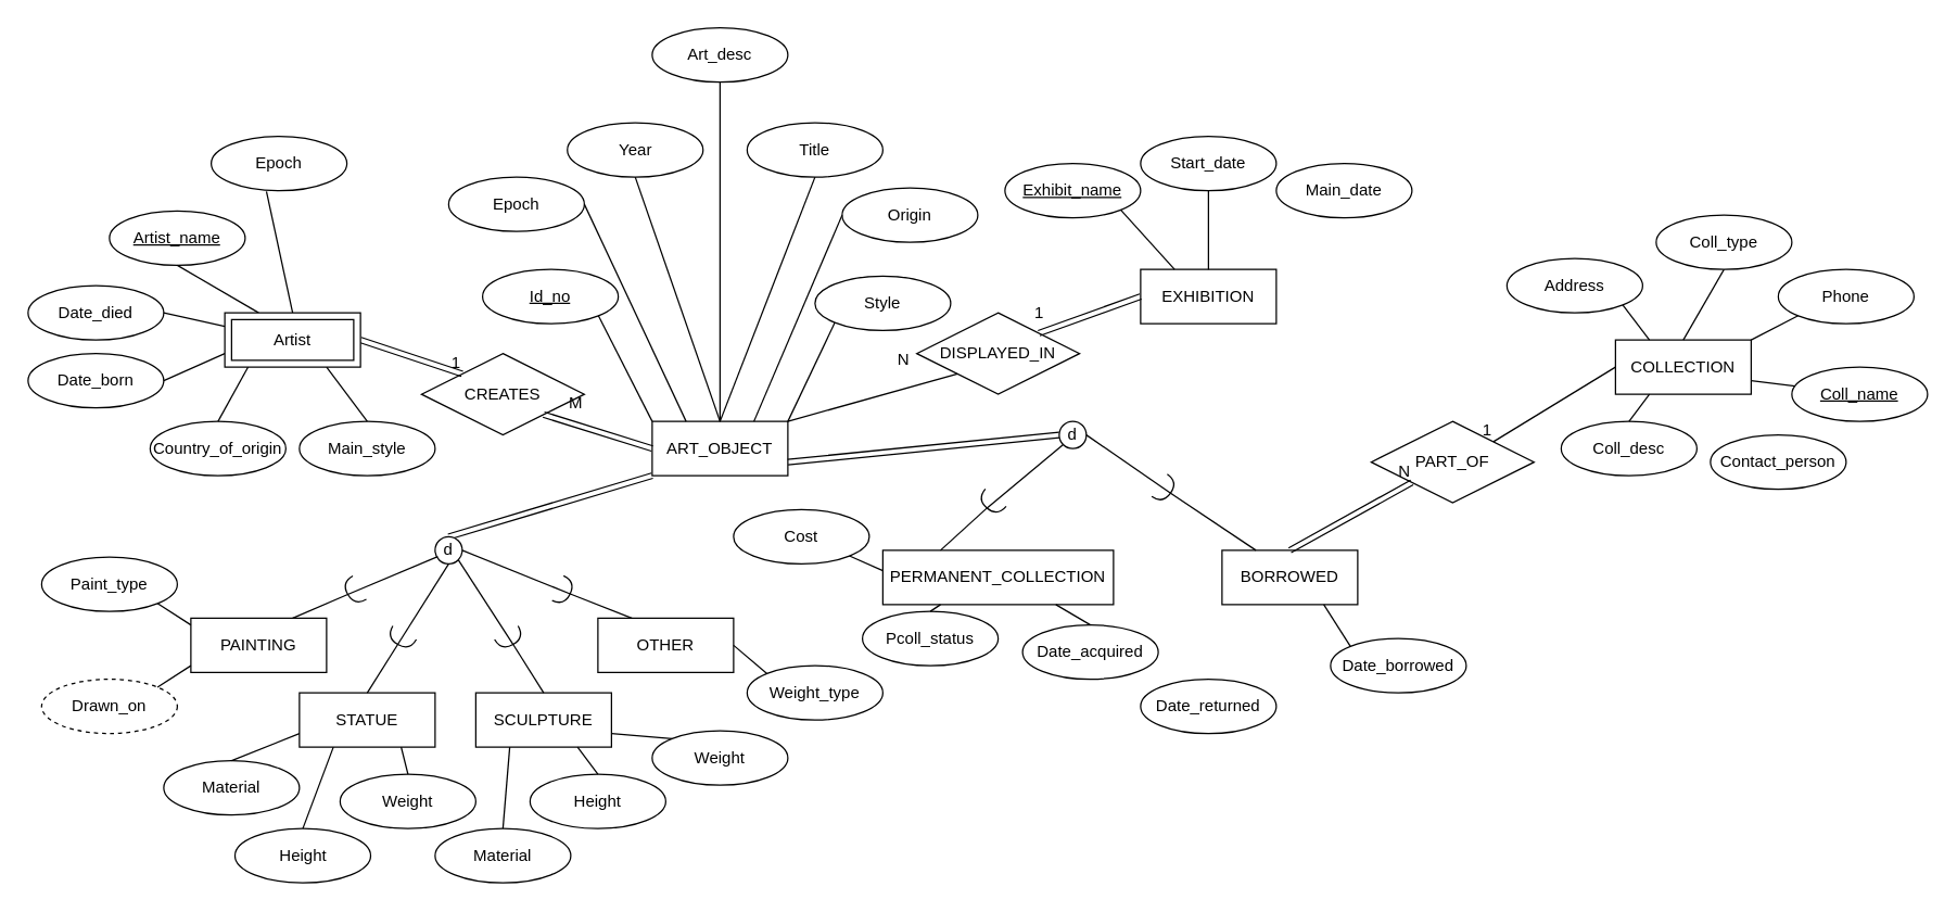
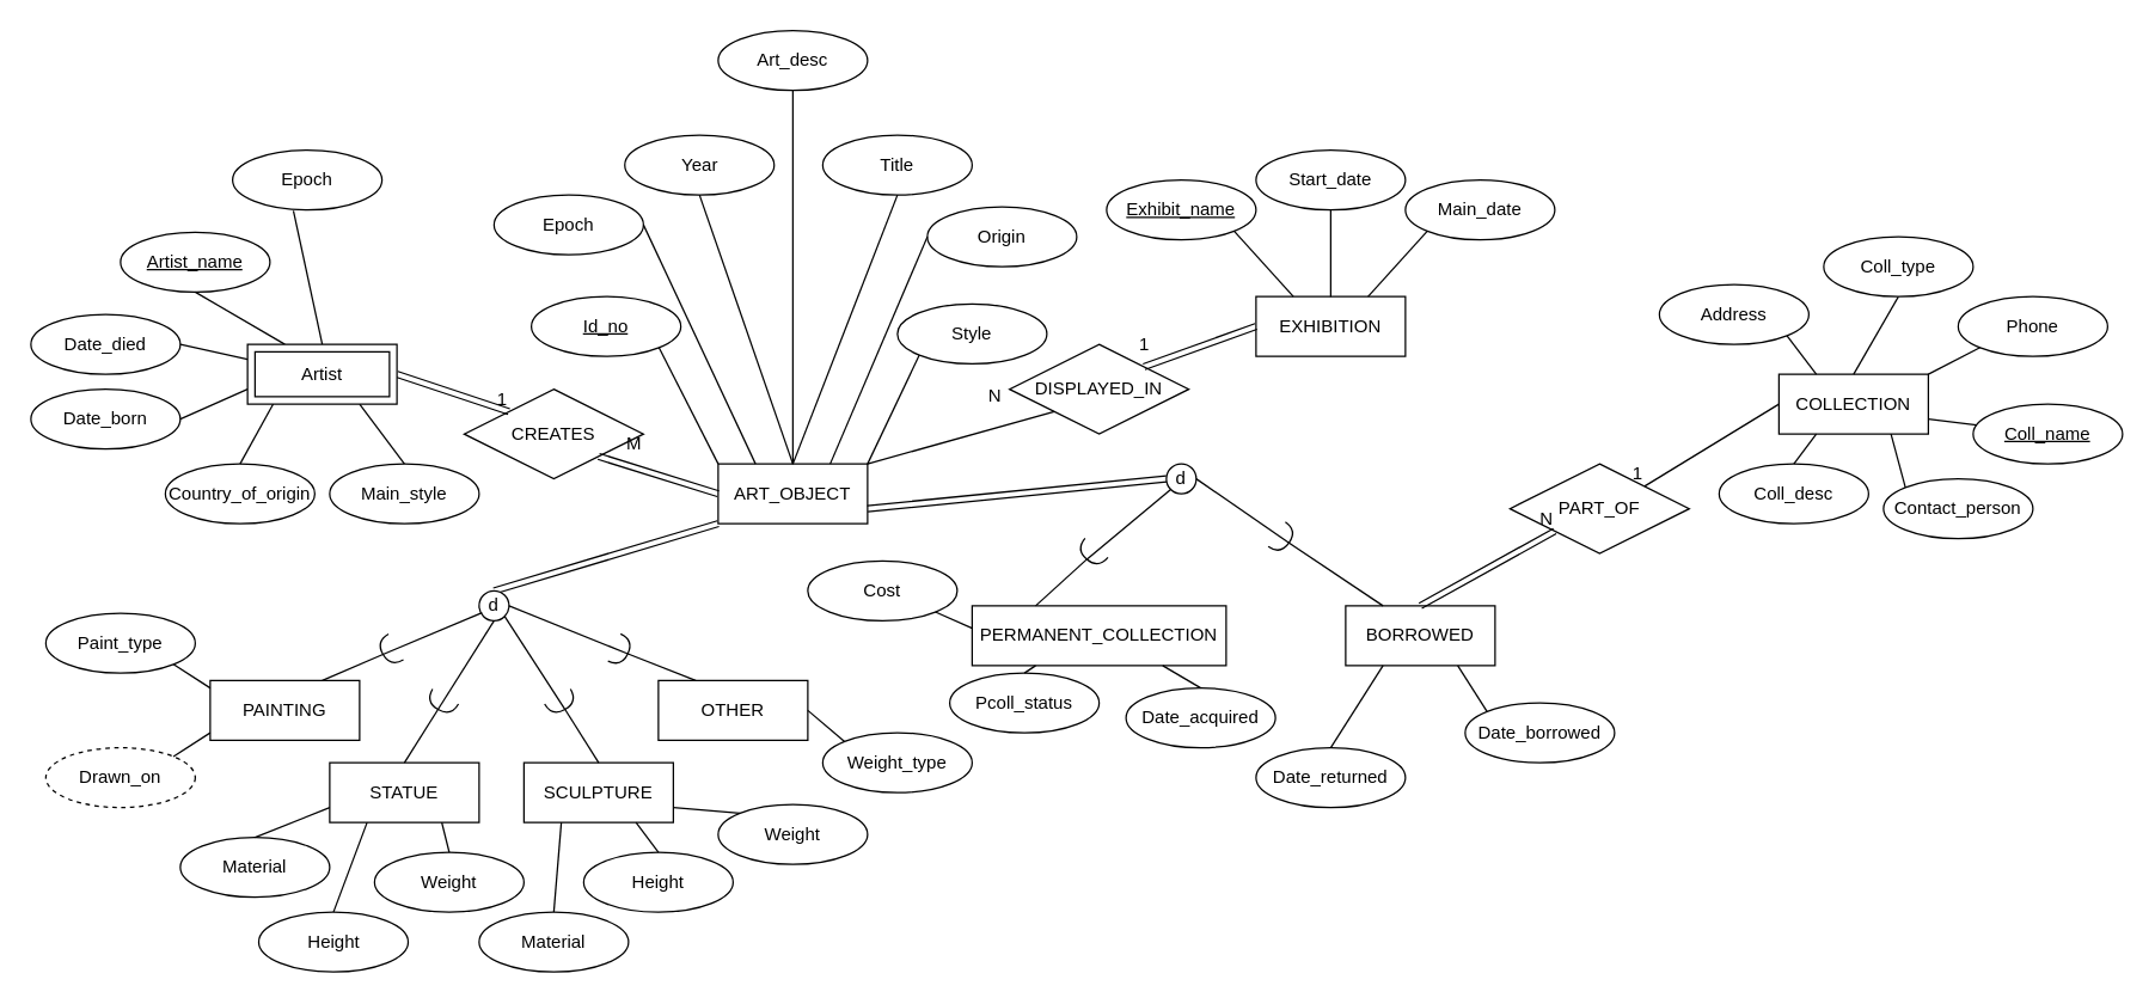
+ <mxCell id="93" value="" style="endArrow=none;html=1;rounded=0;entryX=0;entryY=1;entryDx=0;entryDy=0;exitX=0.75;exitY=0;exitDx=0;exitDy=0;" parent="1" source="77" target="80" edge="1"><mxGeometry relative="1" as="geometry"><mxPoint x="770" y="220" as="sourcePoint" /><mxPoint x="930" y="220" as="targetPoint" /></mxGeometry></mxCell>
+ <mxCell id="122" value="" style="endArrow=none;html=1;rounded=0;exitX=0.75;exitY=1;exitDx=0;exitDy=0;entryX=0;entryY=0;entryDx=0;entryDy=0;" parent="1" source="98" target="120" edge="1"><mxGeometry width="50" height="50" relative="1" as="geometry"><mxPoint x="1340" y="70" as="sourcePoint" /><mxPoint x="1380" y="50" as="targetPoint" /></mxGeometry></mxCell>
+ <mxCell id="101" value="" style="endArrow=none;html=1;rounded=0;exitX=0.25;exitY=1;exitDx=0;exitDy=0;entryX=0.5;entryY=0;entryDx=0;entryDy=0;" parent="1" source="75" target="99" edge="1"><mxGeometry relative="1" as="geometry"><mxPoint x="1010" y="430" as="sourcePoint" /><mxPoint x="1170" y="430" as="targetPoint" /></mxGeometry></mxCell>
